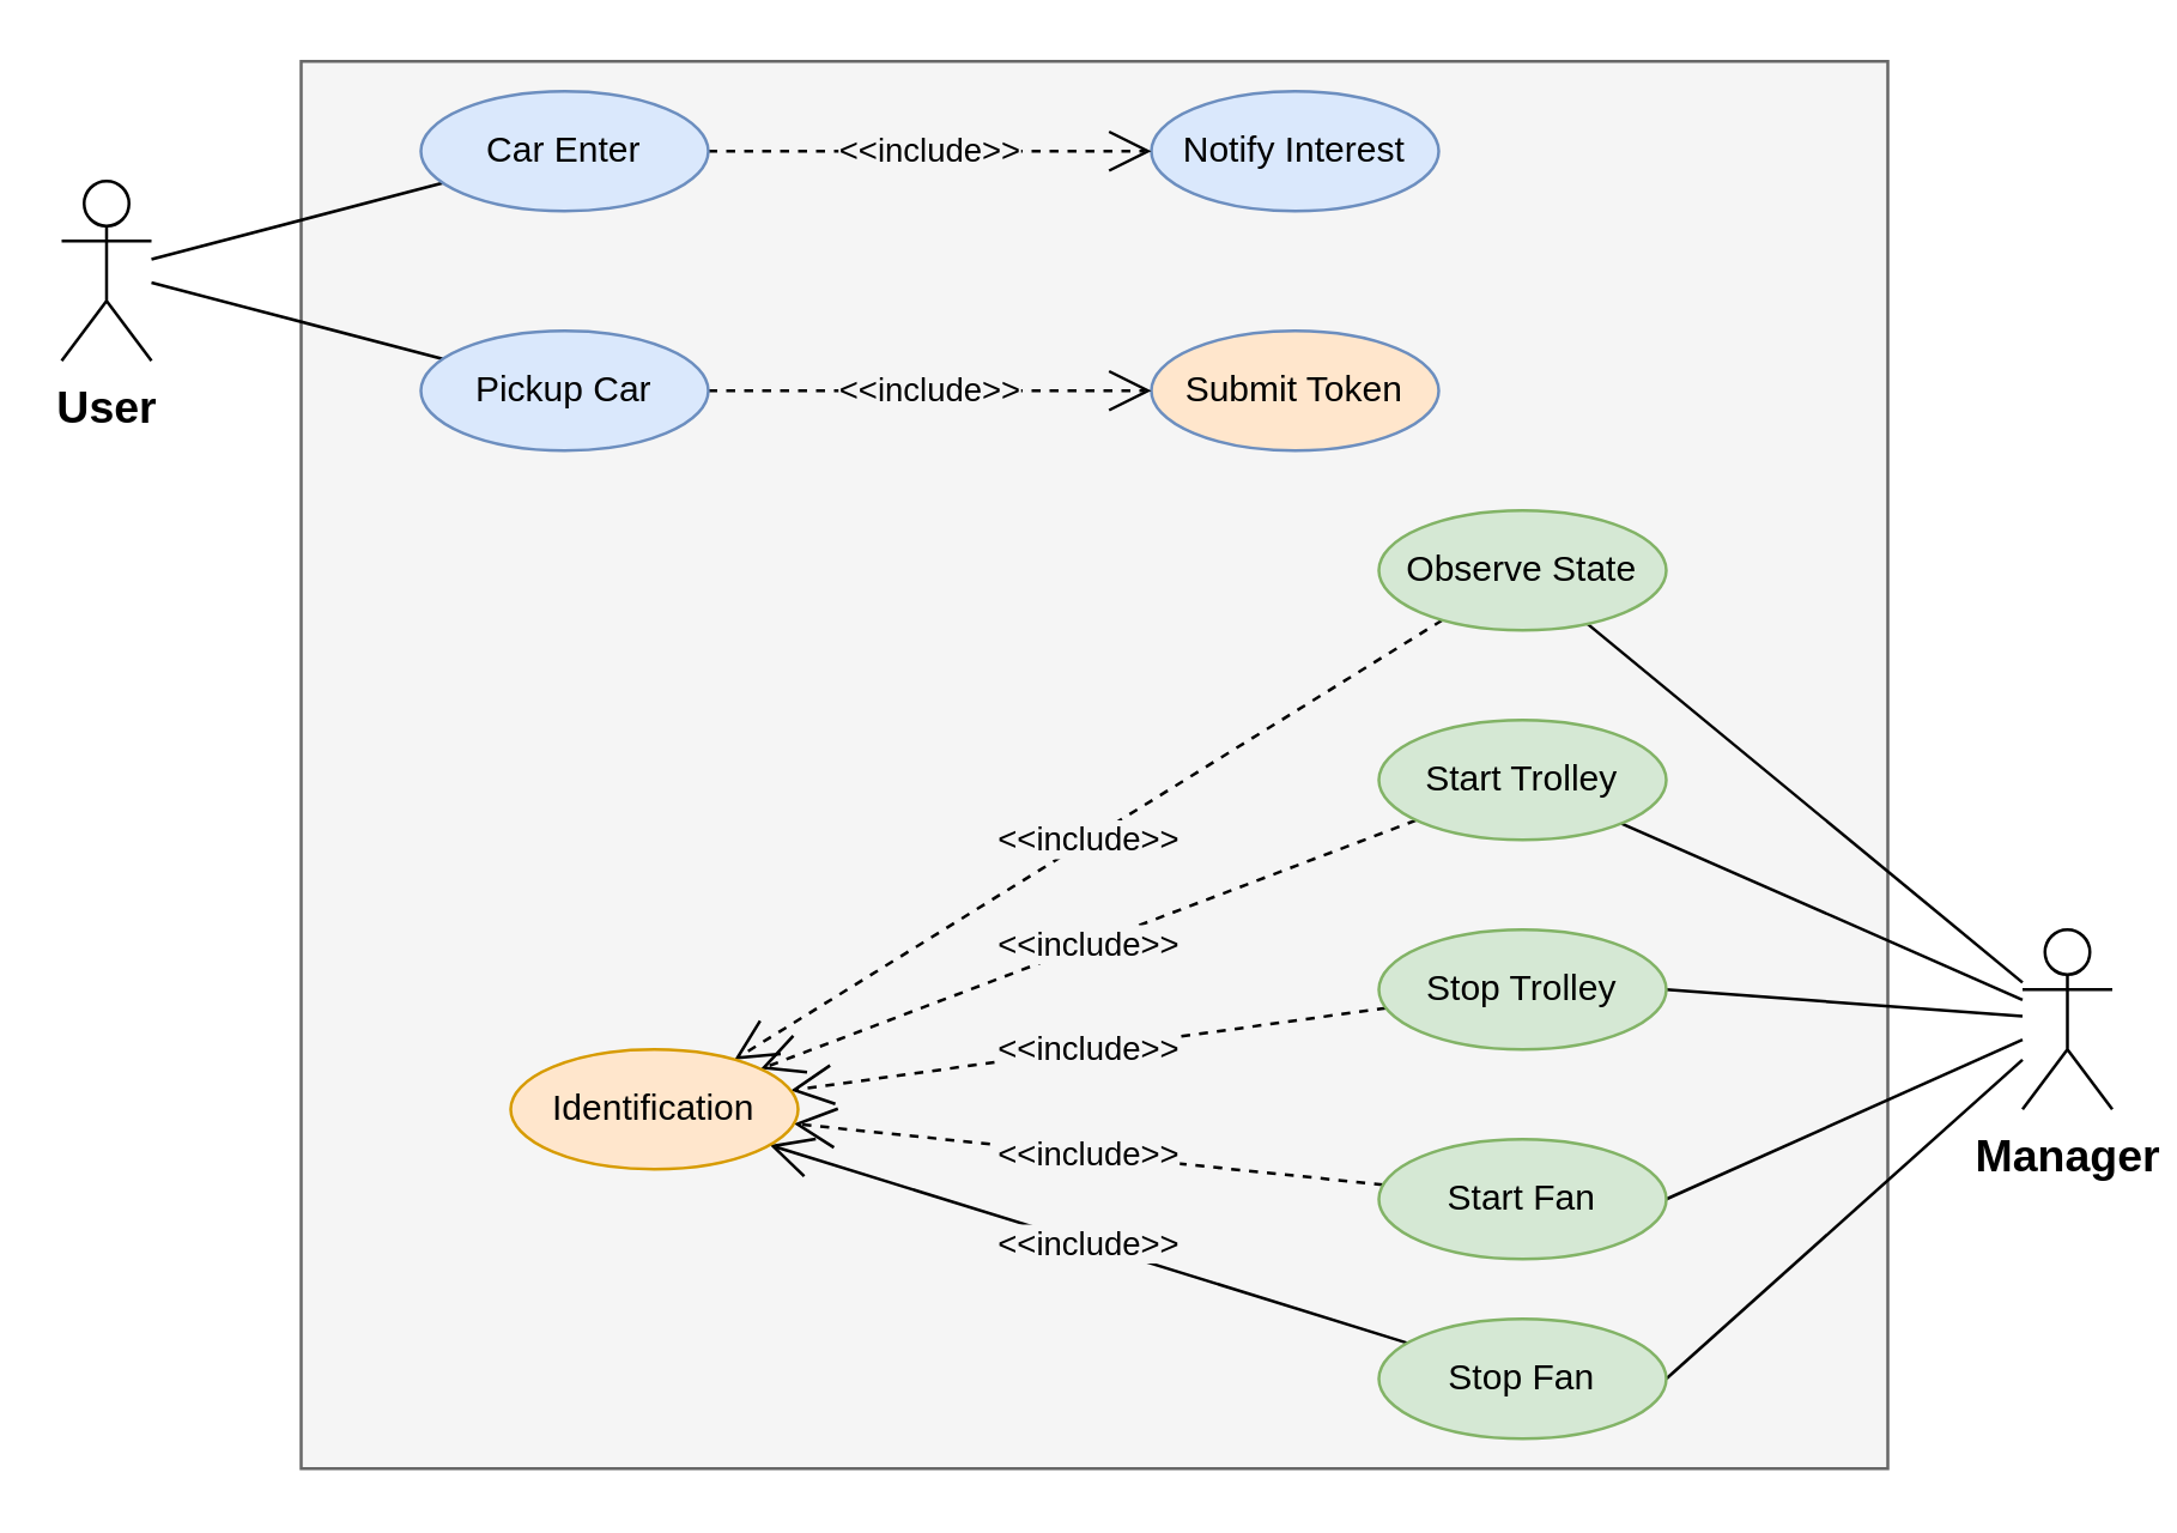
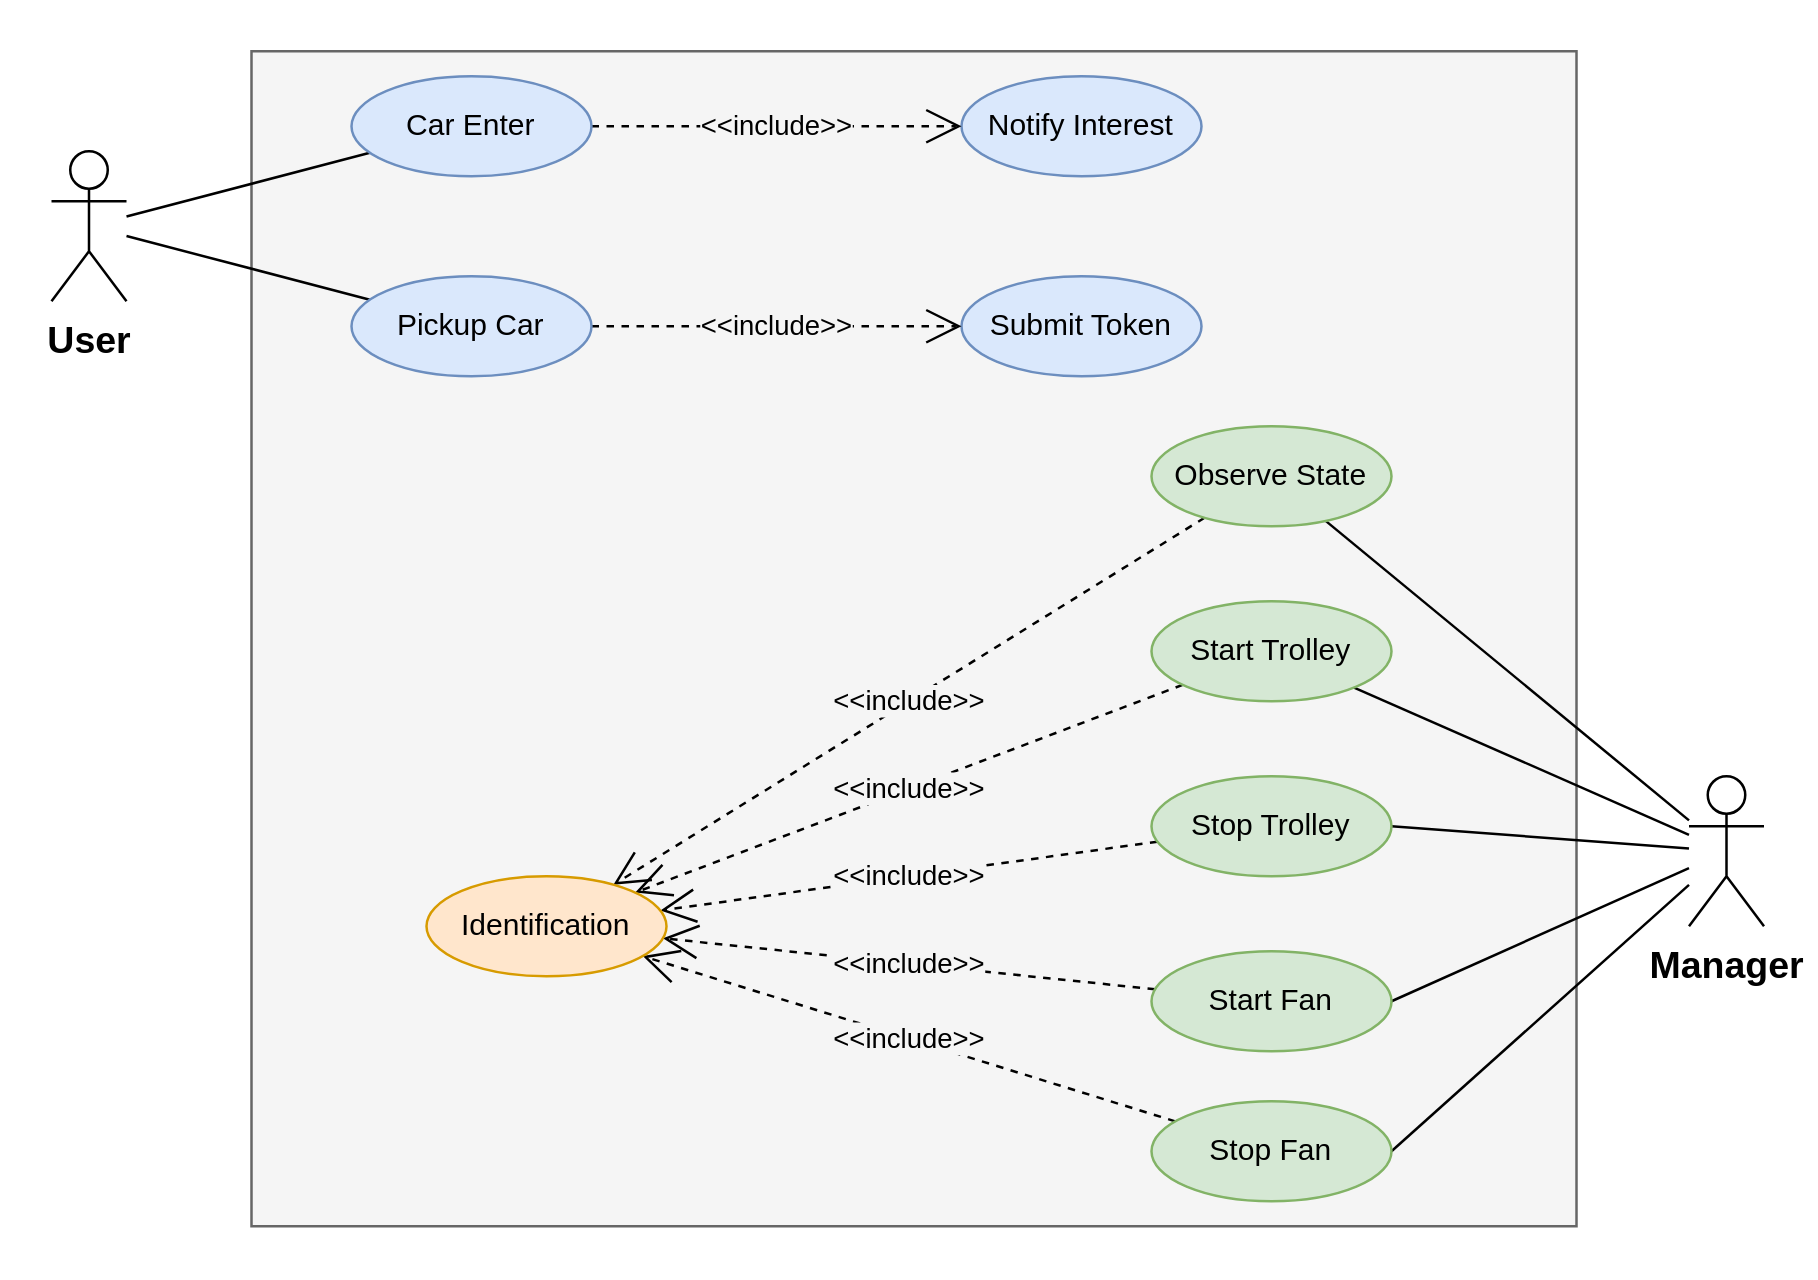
- <mxCell id="15" value="Submit Token" style="ellipse;whiteSpace=wrap;html=1;fillColor=#ffe6cc;strokeColor=#6c8ebf;" parent="1" vertex="1"><mxGeometry x="384" y="110" width="96" height="40" as="geometry" /></mxCell>
+ <mxCell id="15" value="Submit Token" style="ellipse;whiteSpace=wrap;html=1;fillColor=#dae8fc;strokeColor=#6c8ebf;" parent="1" vertex="1"><mxGeometry x="384" y="110" width="96" height="40" as="geometry" /></mxCell>
- <mxCell id="26" value="&amp;lt;&amp;lt;include&amp;gt;&amp;gt;" style="edgeStyle=none;rounded=0;orthogonalLoop=1;jettySize=auto;html=1;dashed=0;endArrow=open;endFill=0;endSize=12;labelBackgroundColor=#F5F5F5;" parent="1" source="27" target="28" edge="1"><mxGeometry relative="1" as="geometry" /></mxCell>
+ <mxCell id="26" value="&amp;lt;&amp;lt;include&amp;gt;&amp;gt;" style="edgeStyle=none;rounded=0;orthogonalLoop=1;jettySize=auto;html=1;dashed=1;endArrow=open;endFill=0;endSize=12;labelBackgroundColor=#F5F5F5;" parent="1" source="27" target="28" edge="1"><mxGeometry relative="1" as="geometry" /></mxCell>
